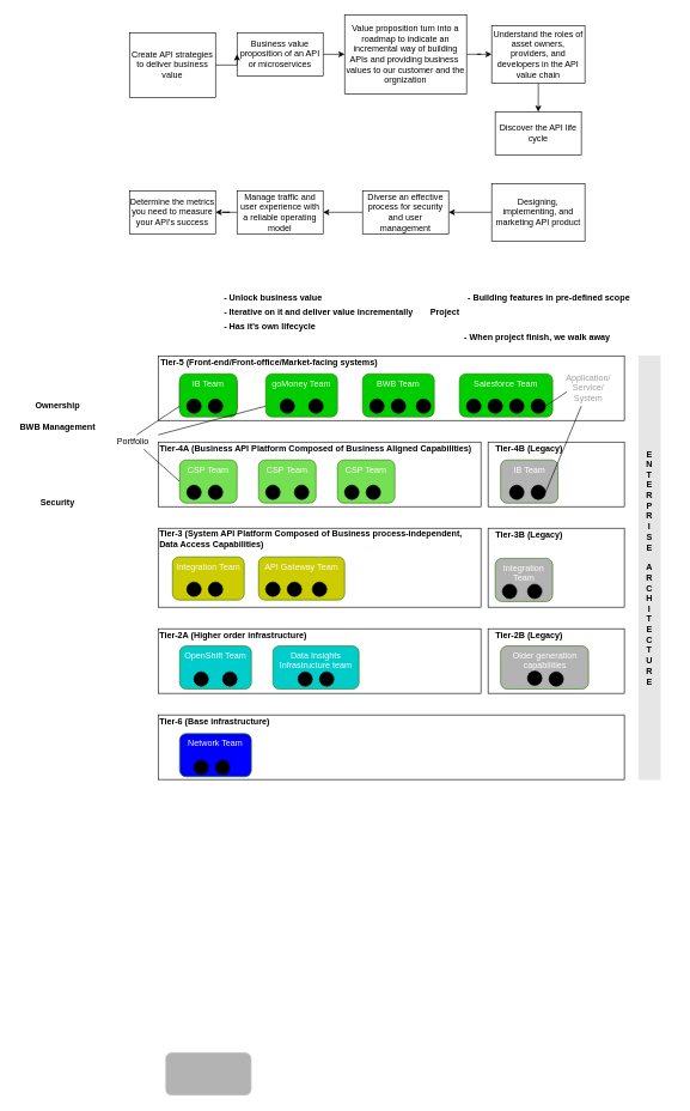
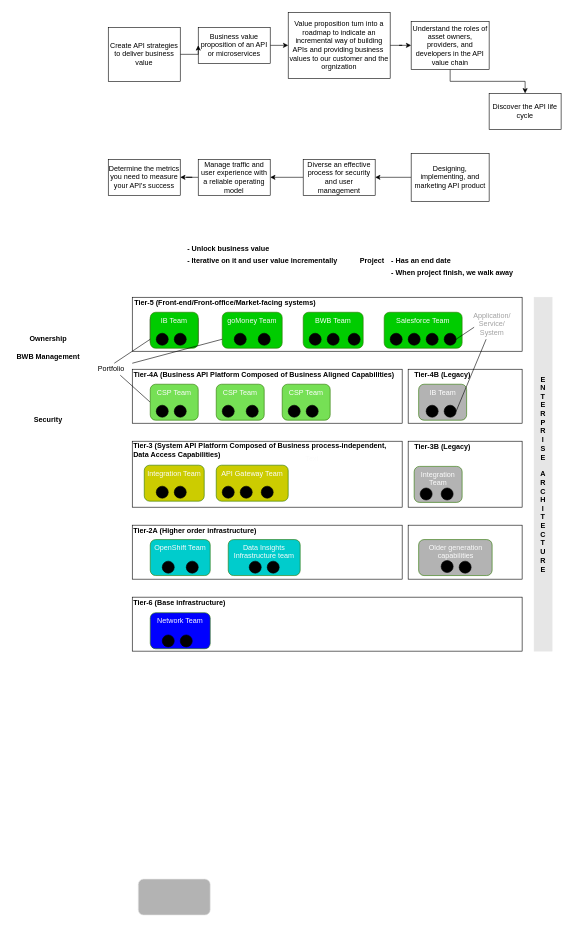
- <mxCell id="12" value="Discover the API life cycle" style="rounded=0;whiteSpace=wrap;html=1;" parent="1" vertex="1"><mxGeometry x="690" y="155" width="120" height="60" as="geometry" /></mxCell>
+ <mxCell id="12" value="Discover the API life cycle" style="rounded=0;whiteSpace=wrap;html=1;" parent="1" vertex="1"><mxGeometry x="815" y="155" width="120" height="60" as="geometry" /></mxCell>
- <mxCell id="107" value="&lt;b&gt;&lt;font color=&quot;#000000&quot;&gt;- Building features in pre-defined scope&lt;/font&gt;&lt;/b&gt;" style="text;html=1;strokeColor=none;fillColor=none;align=left;verticalAlign=middle;whiteSpace=wrap;rounded=0;fontColor=#FCFCFC;" vertex="1" parent="1"><mxGeometry x="650" y="405" width="260" height="20" as="geometry" /></mxCell>
- <mxCell id="104" value="&lt;b&gt;&lt;font color=&quot;#000000&quot;&gt;- Iterative on it and deliver value incrementally&lt;/font&gt;&lt;/b&gt;" style="text;html=1;strokeColor=none;fillColor=none;align=left;verticalAlign=middle;whiteSpace=wrap;rounded=0;fontColor=#FCFCFC;" vertex="1" parent="1"><mxGeometry x="310" y="425" width="290" height="20" as="geometry" /></mxCell>
+ <mxCell id="104" value="&lt;b&gt;&lt;font color=&quot;#000000&quot;&gt;- Iterative on it and user value incrementally&lt;/font&gt;&lt;/b&gt;" style="text;html=1;strokeColor=none;fillColor=none;align=left;verticalAlign=middle;whiteSpace=wrap;rounded=0;fontColor=#FCFCFC;" vertex="1" parent="1"><mxGeometry x="310" y="425" width="290" height="20" as="geometry" /></mxCell>
+ <mxCell id="108" value="&lt;b&gt;&lt;font color=&quot;#000000&quot;&gt;- Has an end date&lt;/font&gt;&lt;/b&gt;" style="text;html=1;strokeColor=none;fillColor=none;align=left;verticalAlign=middle;whiteSpace=wrap;rounded=0;fontColor=#FCFCFC;" vertex="1" parent="1"><mxGeometry x="650" y="425" width="290" height="20" as="geometry" /></mxCell>
- <mxCell id="105" value="&lt;b&gt;&lt;font color=&quot;#000000&quot;&gt;- Has it's own lifecycle&lt;/font&gt;&lt;/b&gt;" style="text;html=1;strokeColor=none;fillColor=none;align=left;verticalAlign=middle;whiteSpace=wrap;rounded=0;fontColor=#FCFCFC;" vertex="1" parent="1"><mxGeometry x="310" y="445" width="290" height="20" as="geometry" /></mxCell>
- <mxCell id="109" value="&lt;b&gt;&lt;font color=&quot;#000000&quot;&gt;- When project finish, we walk away&amp;nbsp;&lt;/font&gt;&lt;/b&gt;" style="text;html=1;strokeColor=none;fillColor=none;align=left;verticalAlign=middle;whiteSpace=wrap;rounded=0;fontColor=#FCFCFC;" vertex="1" parent="1"><mxGeometry x="645" y="460" width="290" height="20" as="geometry" /></mxCell>
+ <mxCell id="109" value="&lt;b&gt;&lt;font color=&quot;#000000&quot;&gt;- When project finish, we walk away&amp;nbsp;&lt;/font&gt;&lt;/b&gt;" style="text;html=1;strokeColor=none;fillColor=none;align=left;verticalAlign=middle;whiteSpace=wrap;rounded=0;fontColor=#FCFCFC;" vertex="1" parent="1"><mxGeometry x="650" y="445" width="290" height="20" as="geometry" /></mxCell>
- <mxCell id="32" value="Tier-2B (Legacy)" style="text;html=1;strokeColor=none;fillColor=none;align=center;verticalAlign=middle;whiteSpace=wrap;rounded=0;fontStyle=1" parent="1" vertex="1"><mxGeometry x="680" y="875" width="115" height="20" as="geometry" /></mxCell>
